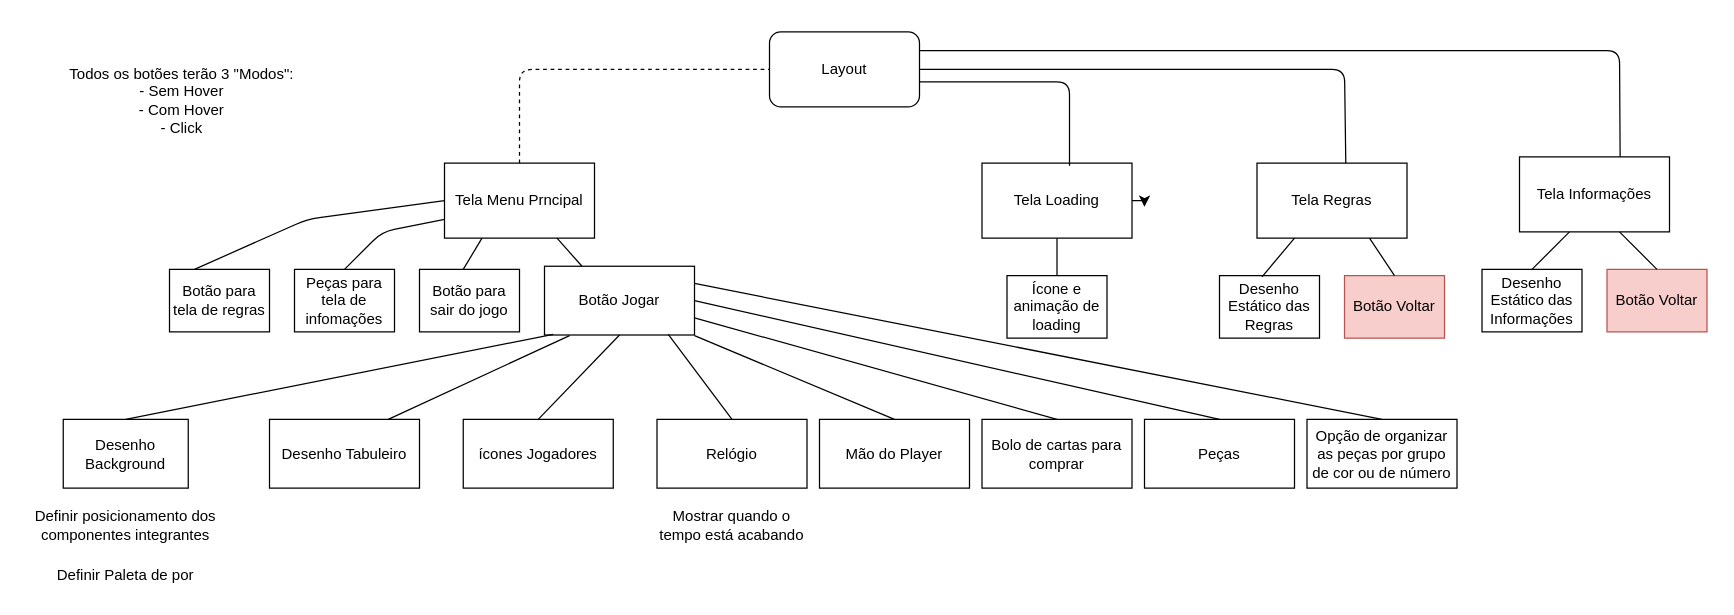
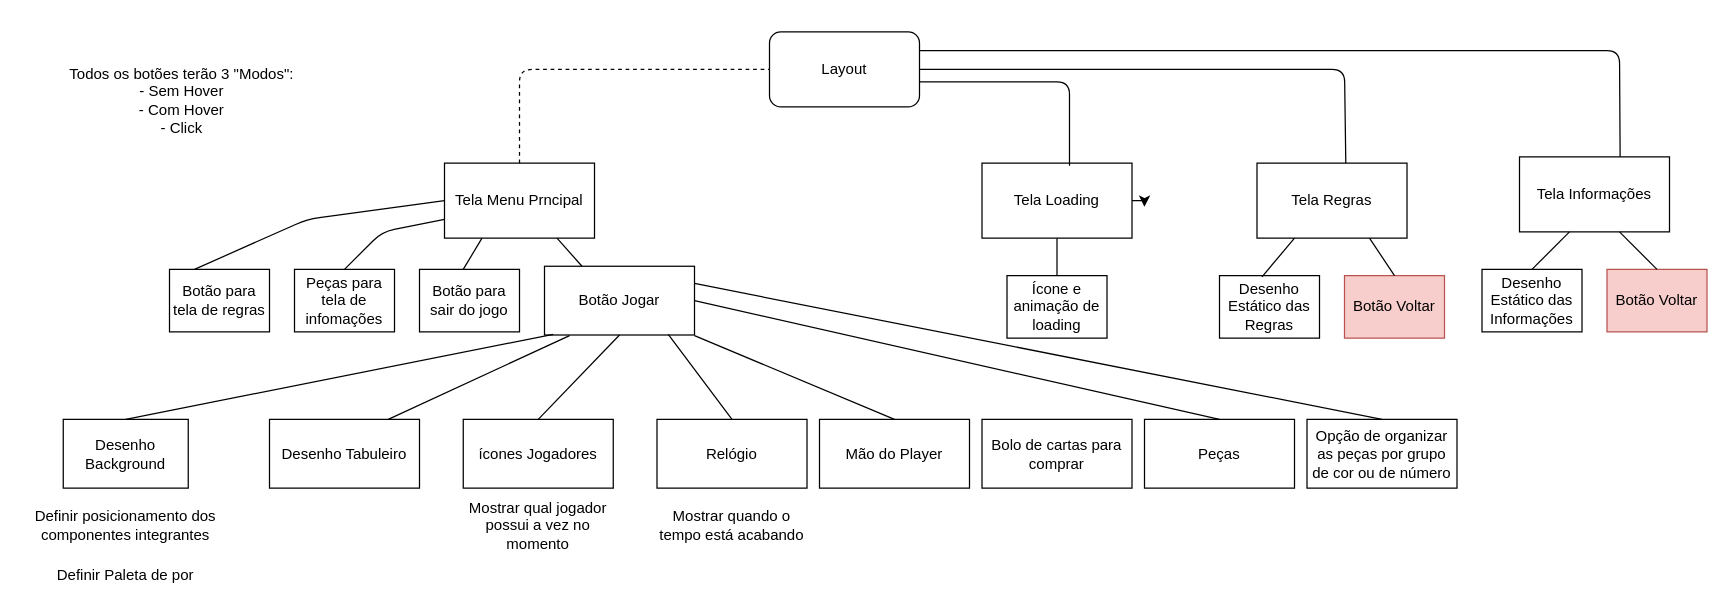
- <mxCell id="42" value="" style="endArrow=none;html=1;entryX=1;entryY=0.75;entryDx=0;entryDy=0;exitX=0.5;exitY=0;exitDx=0;exitDy=0;" edge="1" parent="1" source="20" target="15"><mxGeometry width="50" height="50" relative="1" as="geometry"><mxPoint x="625" y="275" as="sourcePoint" /><mxPoint x="675" y="225" as="targetPoint" /></mxGeometry></mxCell>
+ <mxCell id="46" value="Mostrar qual jogador possui a vez no momento" style="text;html=1;strokeColor=none;fillColor=none;align=center;verticalAlign=middle;whiteSpace=wrap;rounded=0;" vertex="1" parent="1"><mxGeometry x="370" y="410" width="120" height="20" as="geometry" /></mxCell>
